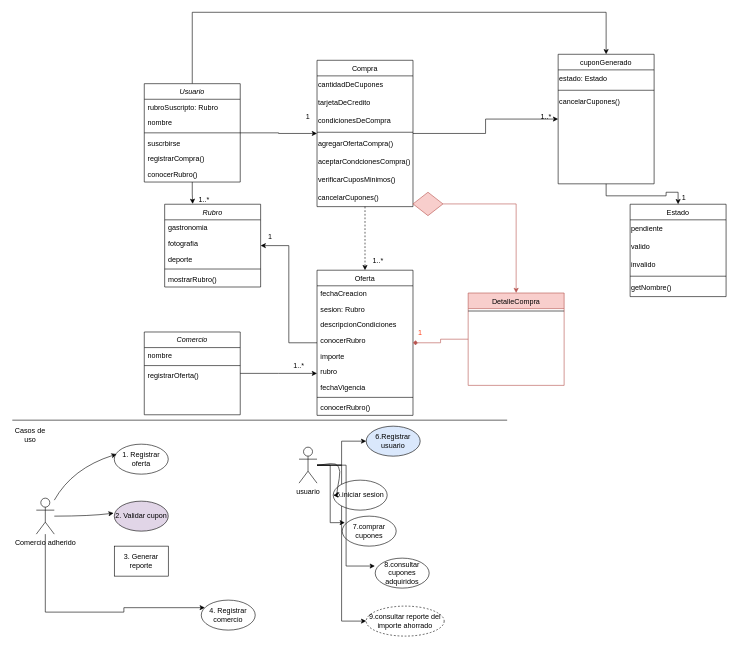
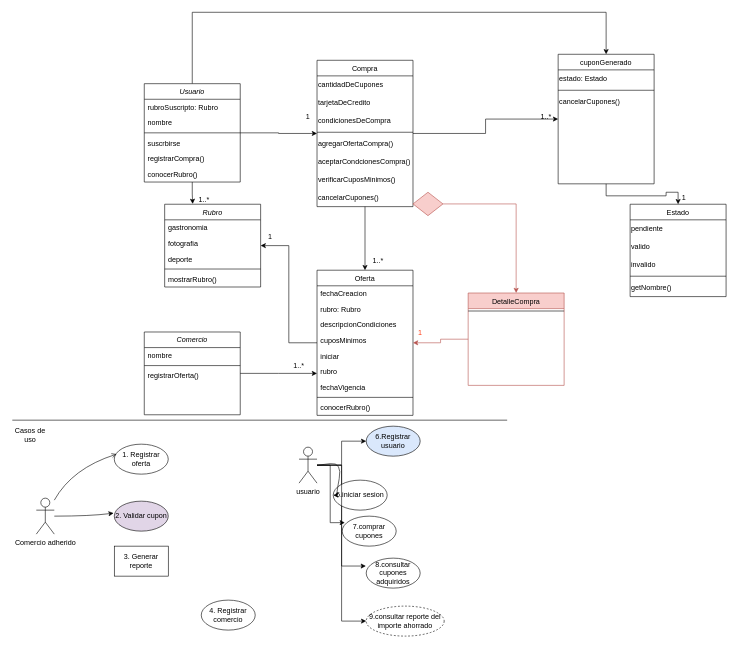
- <mxCell id="11" style="edgeStyle=orthogonalEdgeStyle;rounded=0;orthogonalLoop=1;jettySize=auto;html=1;entryX=0.5;entryY=0;entryDx=0;entryDy=0;dashed=1;" edge="1" parent="1" source="13" target="28"><mxGeometry relative="1" as="geometry" /></mxCell>
+ <mxCell id="11" style="edgeStyle=orthogonalEdgeStyle;rounded=0;orthogonalLoop=1;jettySize=auto;html=1;entryX=0.5;entryY=0;entryDx=0;entryDy=0;" edge="1" parent="1" source="13" target="28"><mxGeometry relative="1" as="geometry" /></mxCell>
- <mxCell id="30" value="sesion: Rubro" style="text;align=left;verticalAlign=top;spacingLeft=4;spacingRight=4;overflow=hidden;rotatable=0;points=[[0,0.5],[1,0.5]];portConstraint=eastwest;" vertex="1" parent="28"><mxGeometry y="52" width="160" height="26" as="geometry" /></mxCell>
+ <mxCell id="30" value="rubro: Rubro" style="text;align=left;verticalAlign=top;spacingLeft=4;spacingRight=4;overflow=hidden;rotatable=0;points=[[0,0.5],[1,0.5]];portConstraint=eastwest;" vertex="1" parent="28"><mxGeometry y="52" width="160" height="26" as="geometry" /></mxCell>
- <mxCell id="32" value="conocerRubro" style="text;align=left;verticalAlign=top;spacingLeft=4;spacingRight=4;overflow=hidden;rotatable=0;points=[[0,0.5],[1,0.5]];portConstraint=eastwest;" vertex="1" parent="28"><mxGeometry y="104" width="160" height="26" as="geometry" /></mxCell>
+ <mxCell id="32" value="cuposMinimos" style="text;align=left;verticalAlign=top;spacingLeft=4;spacingRight=4;overflow=hidden;rotatable=0;points=[[0,0.5],[1,0.5]];portConstraint=eastwest;" vertex="1" parent="28"><mxGeometry y="104" width="160" height="26" as="geometry" /></mxCell>
- <mxCell id="82" style="edgeStyle=orthogonalEdgeStyle;rounded=0;orthogonalLoop=1;jettySize=auto;html=1;fillColor=#f8cecc;strokeColor=#b85450;endArrow=diamond;" edge="1" parent="1" source="83" target="28"><mxGeometry relative="1" as="geometry" /></mxCell>
+ <mxCell id="82" style="edgeStyle=orthogonalEdgeStyle;rounded=0;orthogonalLoop=1;jettySize=auto;html=1;fillColor=#f8cecc;strokeColor=#b85450;" edge="1" parent="1" source="83" target="28"><mxGeometry relative="1" as="geometry" /></mxCell>
- <mxCell id="33" value="importe" style="text;align=left;verticalAlign=top;spacingLeft=4;spacingRight=4;overflow=hidden;rotatable=0;points=[[0,0.5],[1,0.5]];portConstraint=eastwest;" vertex="1" parent="28"><mxGeometry y="130" width="160" height="26" as="geometry" /></mxCell>
+ <mxCell id="33" value="iniciar" style="text;align=left;verticalAlign=top;spacingLeft=4;spacingRight=4;overflow=hidden;rotatable=0;points=[[0,0.5],[1,0.5]];portConstraint=eastwest;" vertex="1" parent="28"><mxGeometry y="130" width="160" height="26" as="geometry" /></mxCell>
- <mxCell id="42" value="" style="curved=1;endArrow=classic;html=1;rounded=0;entryX=0.042;entryY=0.334;entryDx=0;entryDy=0;entryPerimeter=0;" edge="1" parent="1" source="38" target="41"><mxGeometry width="50" height="50" relative="1" as="geometry"><mxPoint x="290" y="920" as="sourcePoint" /><mxPoint x="340" y="870" as="targetPoint" /><Array as="points"><mxPoint x="120" y="780" /></Array></mxGeometry></mxCell>
+ <mxCell id="42" value="" style="curved=1;endArrow=open;html=1;rounded=0;entryX=0.042;entryY=0.334;entryDx=0;entryDy=0;entryPerimeter=0;" edge="1" parent="1" source="38" target="41"><mxGeometry width="50" height="50" relative="1" as="geometry"><mxPoint x="290" y="920" as="sourcePoint" /><mxPoint x="340" y="870" as="targetPoint" /><Array as="points"><mxPoint x="120" y="780" /></Array></mxGeometry></mxCell>
- <mxCell id="55" value="8.consultar cupones adquiridos" style="ellipse;whiteSpace=wrap;html=1;" vertex="1" parent="1"><mxGeometry x="625" y="930" width="90" height="50" as="geometry" /></mxCell>
+ <mxCell id="55" value="8.consultar cupones adquiridos" style="ellipse;whiteSpace=wrap;html=1;" vertex="1" parent="1"><mxGeometry x="610" y="930" width="90" height="50" as="geometry" /></mxCell>
- <mxCell id="88" style="edgeStyle=orthogonalEdgeStyle;rounded=0;orthogonalLoop=1;jettySize=auto;html=1;entryX=0.066;entryY=0.252;entryDx=0;entryDy=0;entryPerimeter=0;" edge="1" parent="1" source="38" target="51"><mxGeometry relative="1" as="geometry"><Array as="points"><mxPoint x="75" y="1020" /><mxPoint x="206" y="1020" /></Array></mxGeometry></mxCell>
